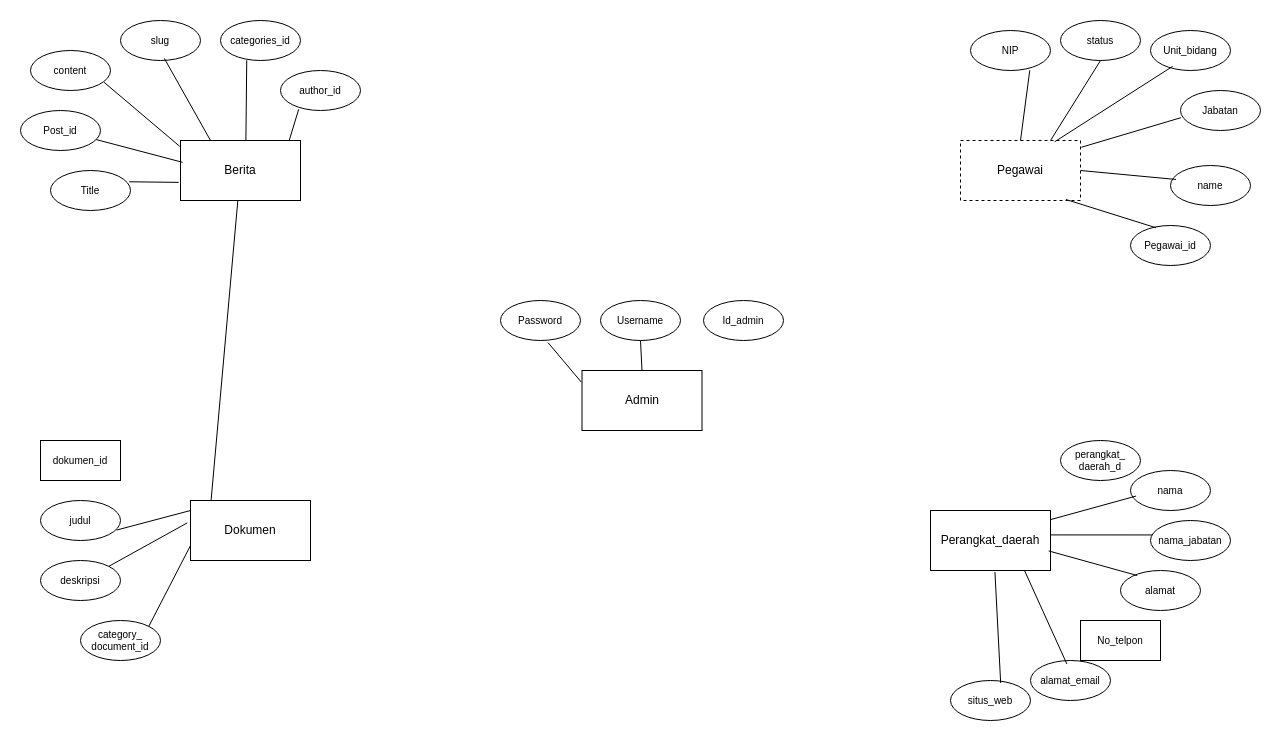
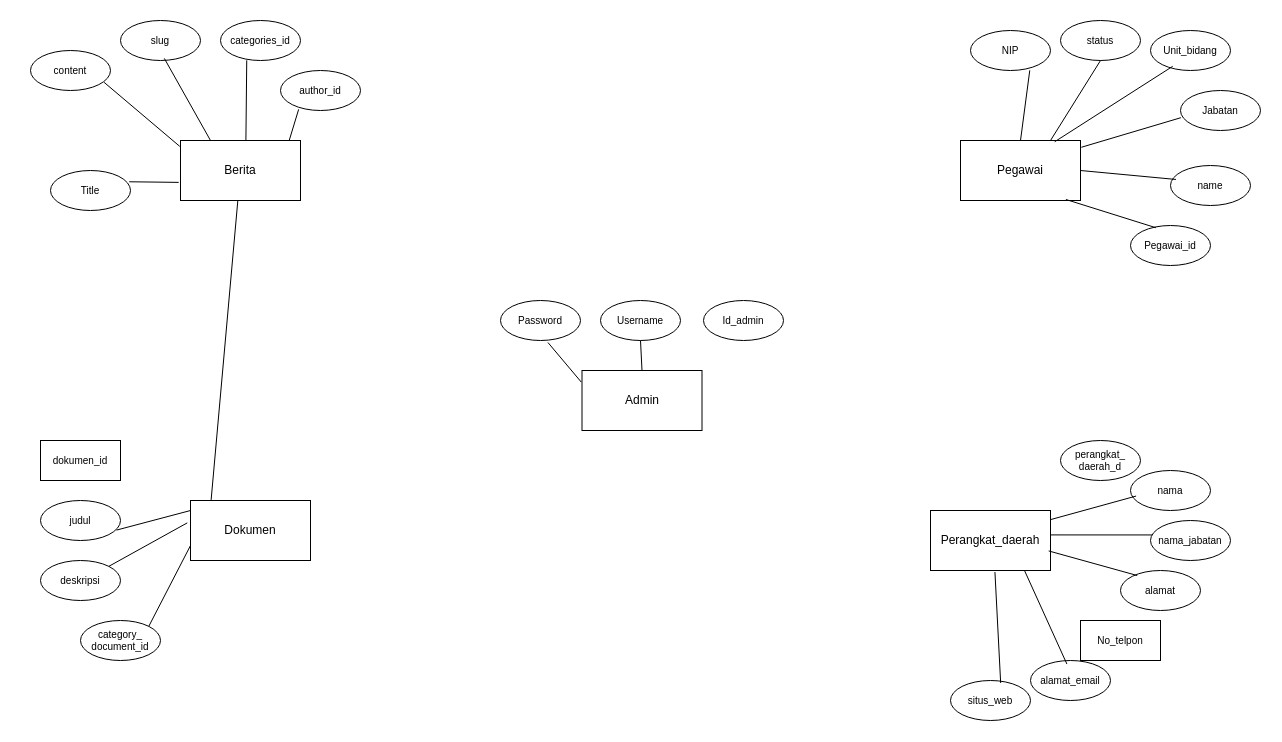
- <mxCell id="11" value="Post_id" style="ellipse;whiteSpace=wrap;html=1;fontSize=10;" vertex="1" parent="1"><mxGeometry x="20" y="110" width="80" height="40" as="geometry" /></mxCell>
- <mxCell id="21" value="" style="endArrow=none;html=1;rounded=0;exitX=0.018;exitY=0.364;exitDx=0;exitDy=0;exitPerimeter=0;" edge="1" parent="1" source="8" target="11"><mxGeometry width="50" height="50" relative="1" as="geometry"><mxPoint x="165" y="170" as="sourcePoint" /><mxPoint x="100" y="106" as="targetPoint" /></mxGeometry></mxCell>
- <mxCell id="9" value="Pegawai" style="rounded=0;whiteSpace=wrap;html=1;dashed=1;" vertex="1" parent="1"><mxGeometry x="960" y="140" width="120" height="60" as="geometry" /></mxCell>
+ <mxCell id="9" value="Pegawai" style="rounded=0;whiteSpace=wrap;html=1;" vertex="1" parent="1"><mxGeometry x="960" y="140" width="120" height="60" as="geometry" /></mxCell>
